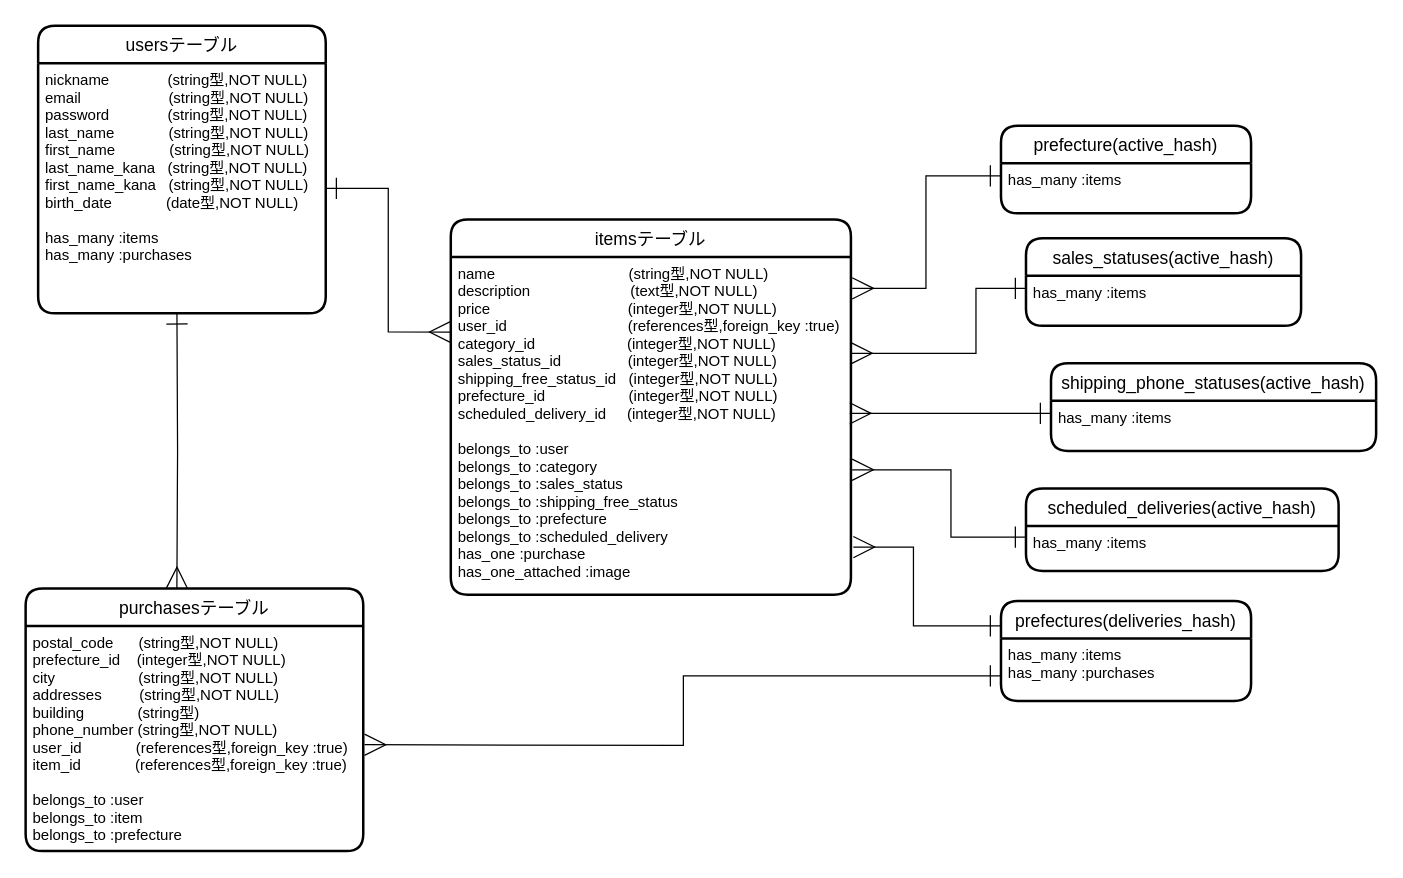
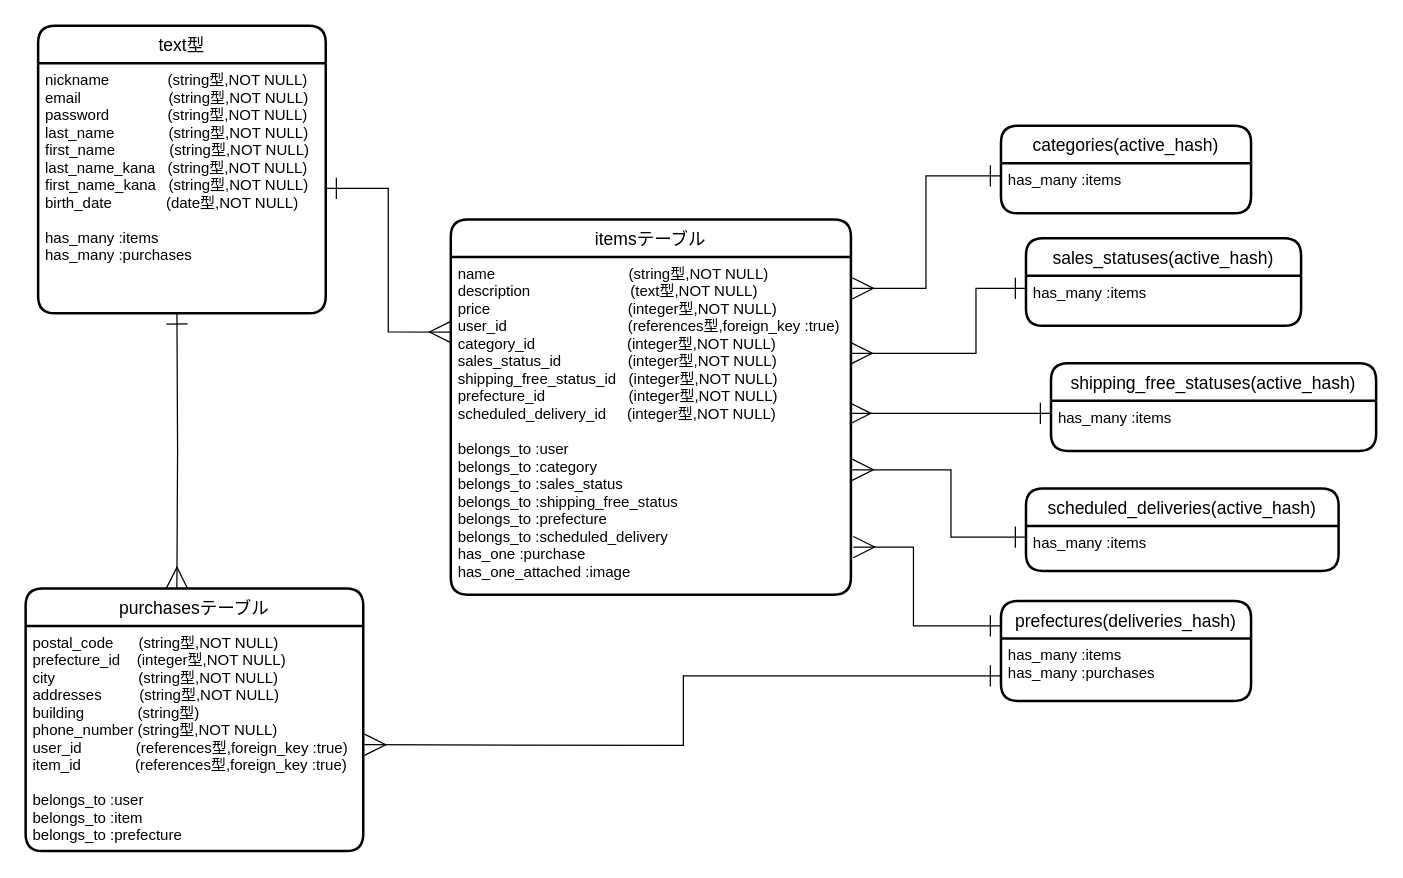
- <mxCell id="2" value="usersテーブル" style="swimlane;childLayout=stackLayout;horizontal=1;startSize=30;horizontalStack=0;rounded=1;fontSize=14;fontStyle=0;strokeWidth=2;resizeParent=0;resizeLast=1;shadow=0;dashed=0;align=center;" parent="1" vertex="1"><mxGeometry x="30" y="20" width="230" height="230" as="geometry" /></mxCell>
+ <mxCell id="2" value="text型" style="swimlane;childLayout=stackLayout;horizontal=1;startSize=30;horizontalStack=0;rounded=1;fontSize=14;fontStyle=0;strokeWidth=2;resizeParent=0;resizeLast=1;shadow=0;dashed=0;align=center;" parent="1" vertex="1"><mxGeometry x="30" y="20" width="230" height="230" as="geometry" /></mxCell>
- <mxCell id="8" value="prefecture(active_hash)" style="swimlane;childLayout=stackLayout;horizontal=1;startSize=30;horizontalStack=0;rounded=1;fontSize=14;fontStyle=0;strokeWidth=2;resizeParent=0;resizeLast=1;shadow=0;dashed=0;align=center;" parent="1" vertex="1"><mxGeometry x="800" y="100" width="200" height="70" as="geometry" /></mxCell>
+ <mxCell id="8" value="categories(active_hash)" style="swimlane;childLayout=stackLayout;horizontal=1;startSize=30;horizontalStack=0;rounded=1;fontSize=14;fontStyle=0;strokeWidth=2;resizeParent=0;resizeLast=1;shadow=0;dashed=0;align=center;" parent="1" vertex="1"><mxGeometry x="800" y="100" width="200" height="70" as="geometry" /></mxCell>
- <mxCell id="11" value="shipping_phone_statuses(active_hash)" style="swimlane;childLayout=stackLayout;horizontal=1;startSize=30;horizontalStack=0;rounded=1;fontSize=14;fontStyle=0;strokeWidth=2;resizeParent=0;resizeLast=1;shadow=0;dashed=0;align=center;" parent="1" vertex="1"><mxGeometry x="840" y="290" width="260" height="70" as="geometry" /></mxCell>
+ <mxCell id="11" value="shipping_free_statuses(active_hash)" style="swimlane;childLayout=stackLayout;horizontal=1;startSize=30;horizontalStack=0;rounded=1;fontSize=14;fontStyle=0;strokeWidth=2;resizeParent=0;resizeLast=1;shadow=0;dashed=0;align=center;" parent="1" vertex="1"><mxGeometry x="840" y="290" width="260" height="70" as="geometry" /></mxCell>
